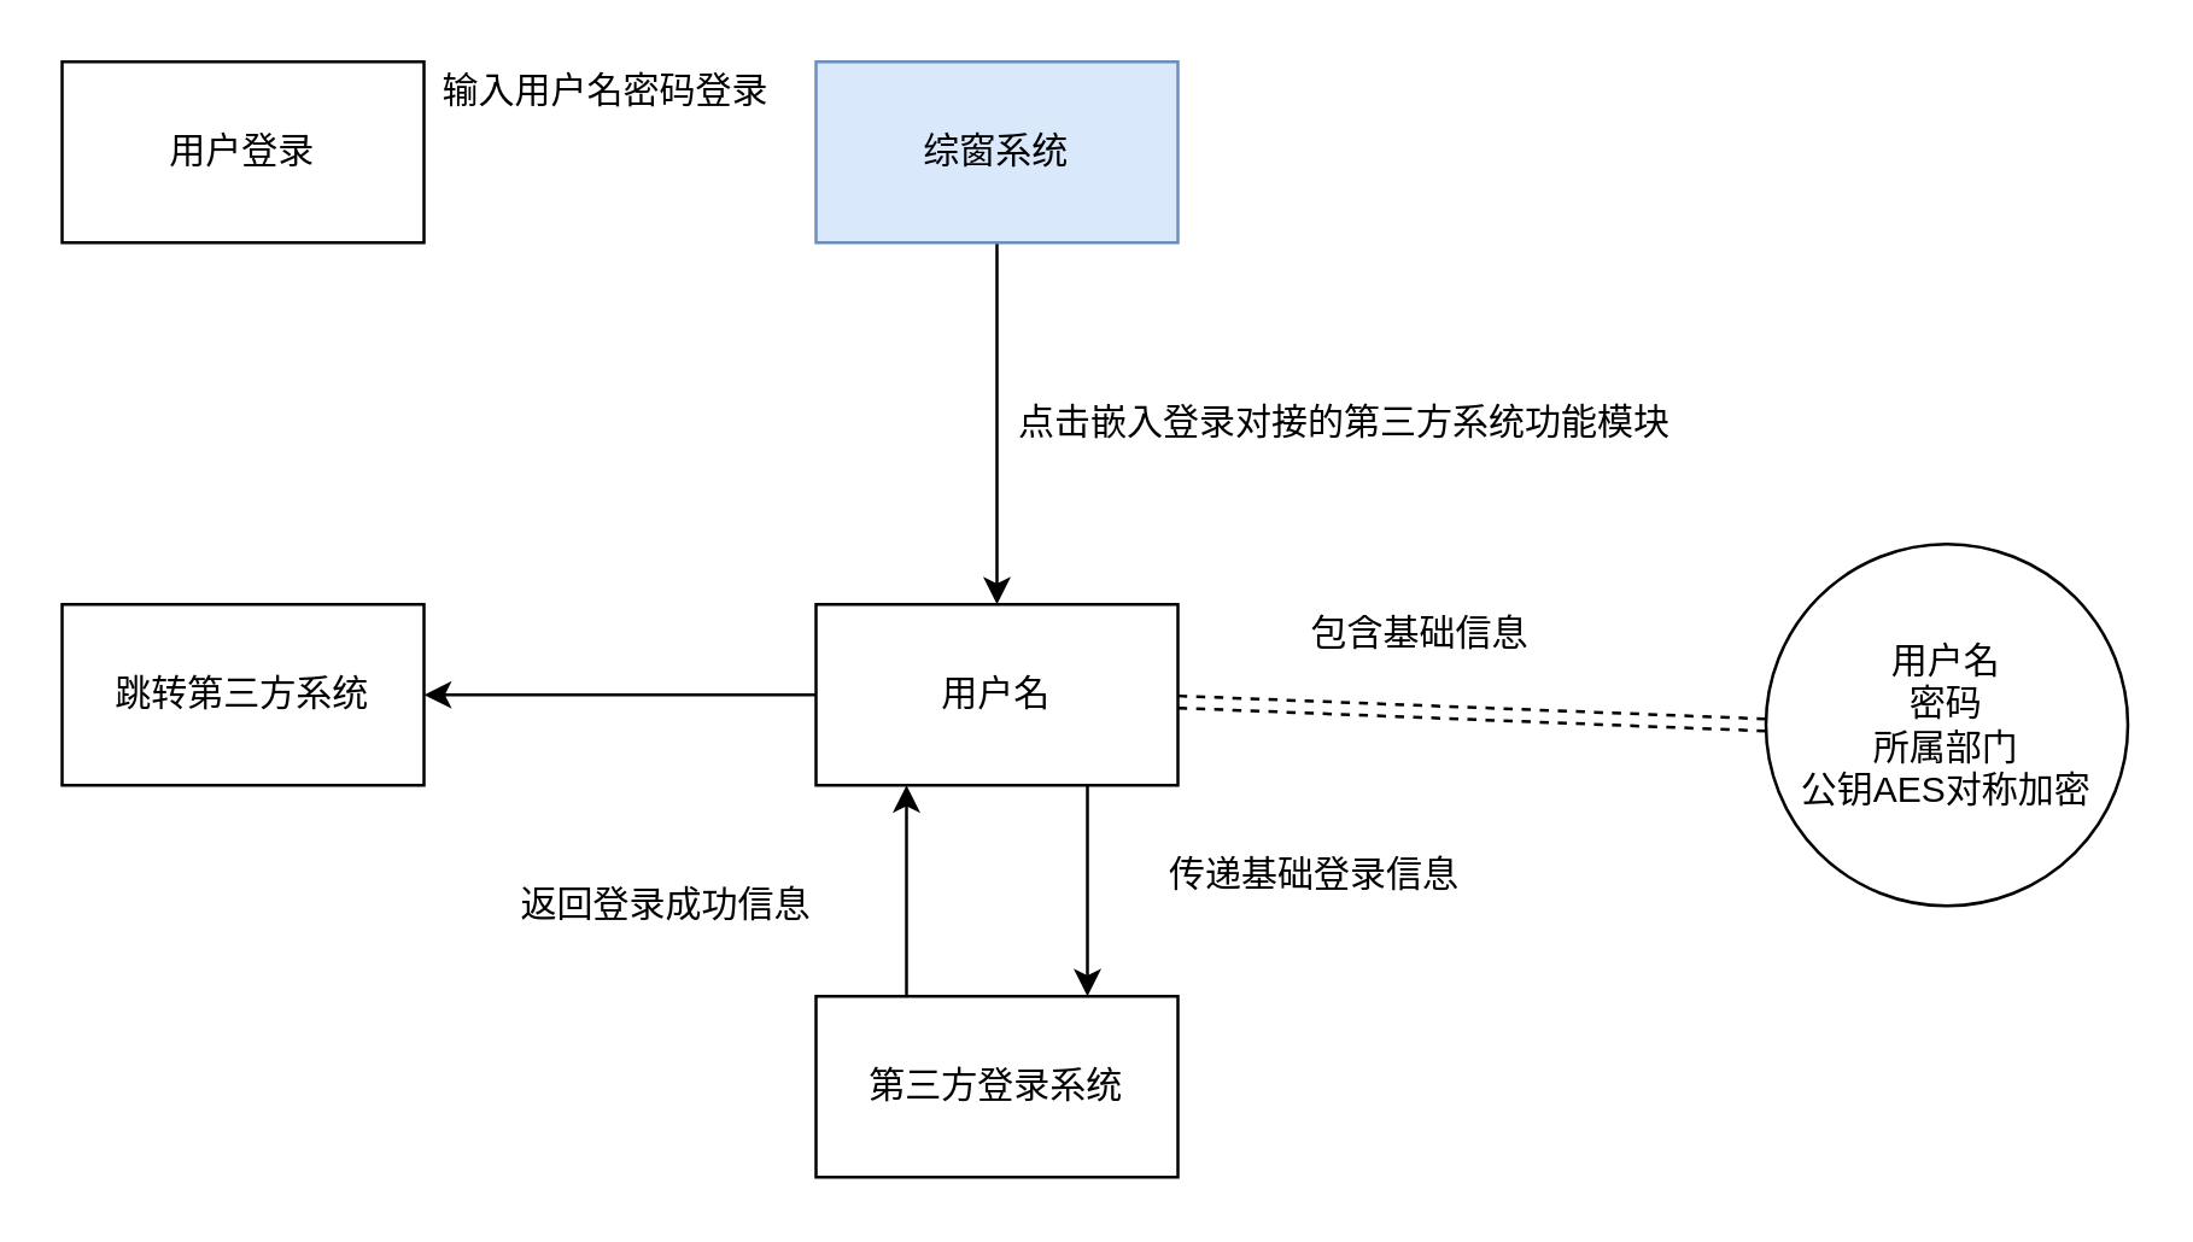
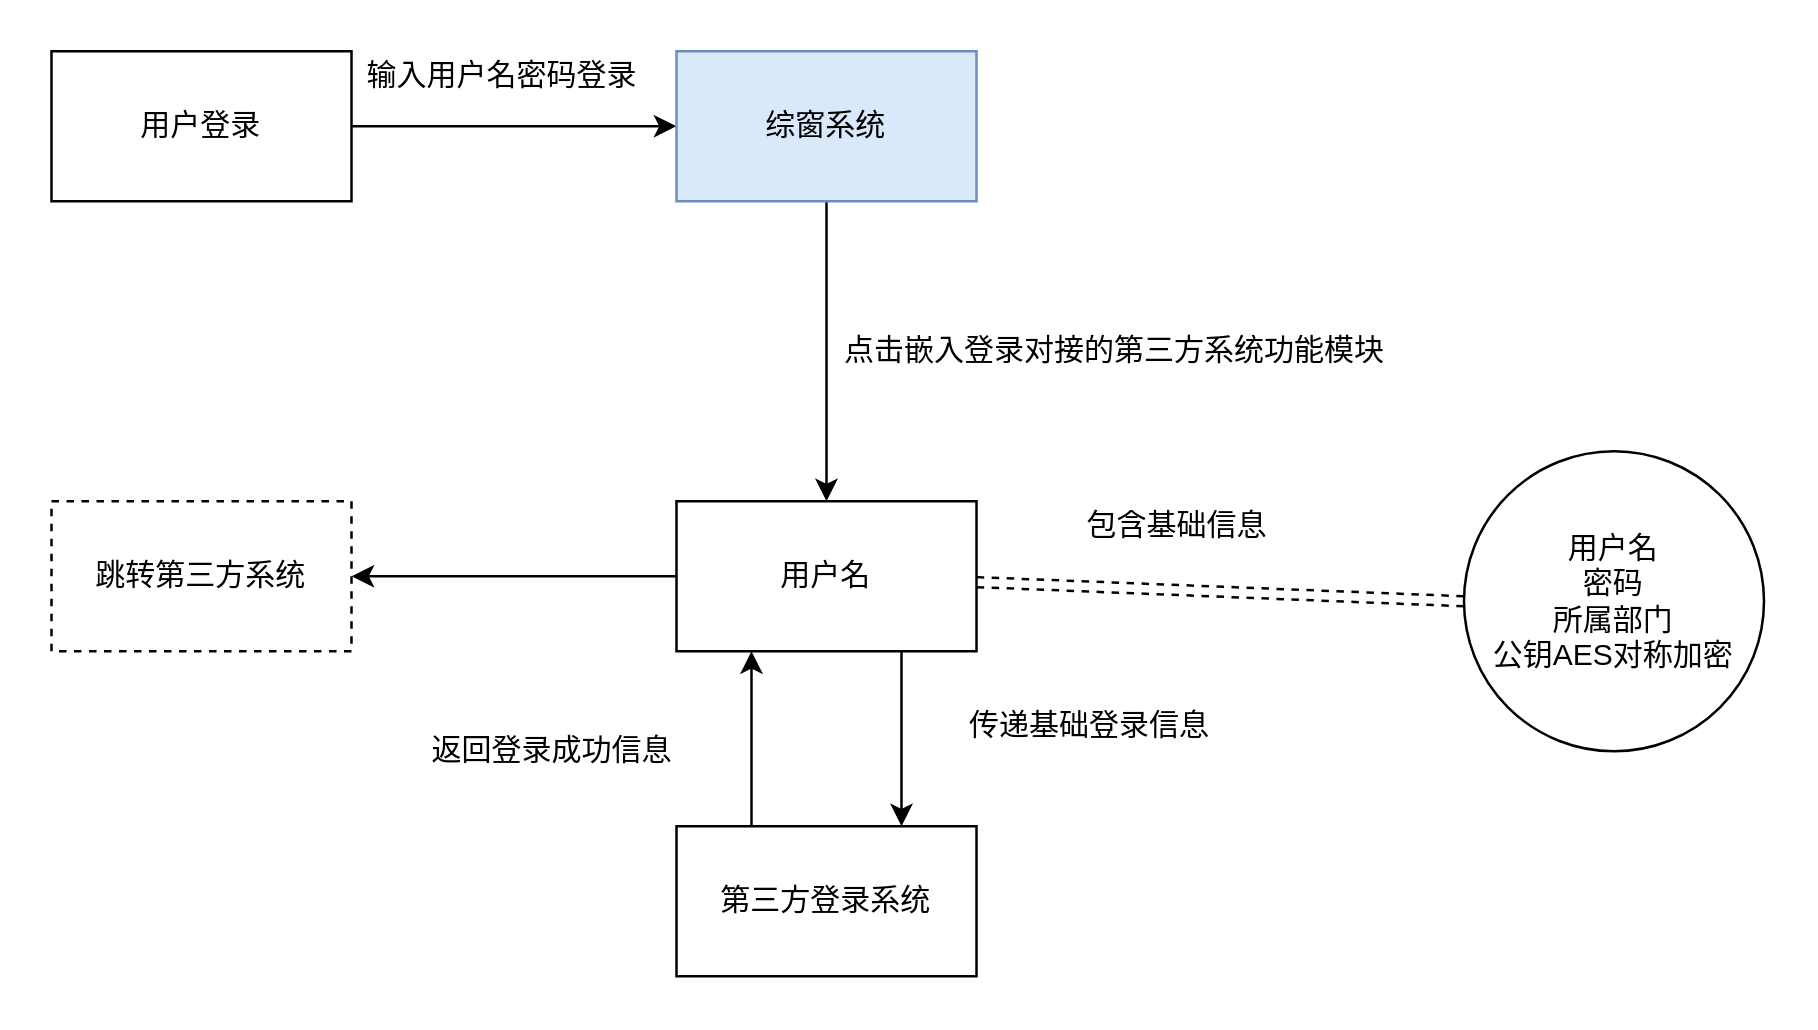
+ <mxCell id="2" value="" style="edgeStyle=none;rounded=0;orthogonalLoop=1;jettySize=auto;html=1;" edge="1" parent="1" source="3" target="5"><mxGeometry relative="1" as="geometry" /></mxCell>
- <mxCell id="17" value="跳转第三方系统" style="rounded=0;whiteSpace=wrap;html=1;" vertex="1" parent="1"><mxGeometry x="20" y="200" width="120" height="60" as="geometry" /></mxCell>
+ <mxCell id="17" value="跳转第三方系统" style="rounded=0;whiteSpace=wrap;html=1;dashed=1;" vertex="1" parent="1"><mxGeometry x="20" y="200" width="120" height="60" as="geometry" /></mxCell>
